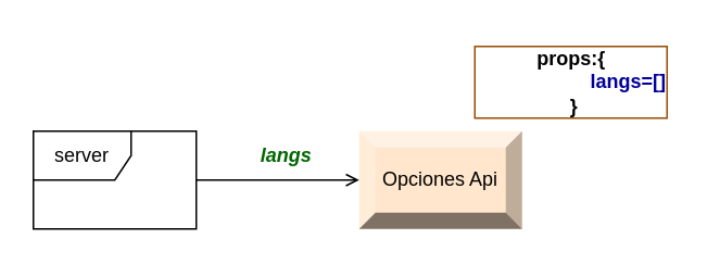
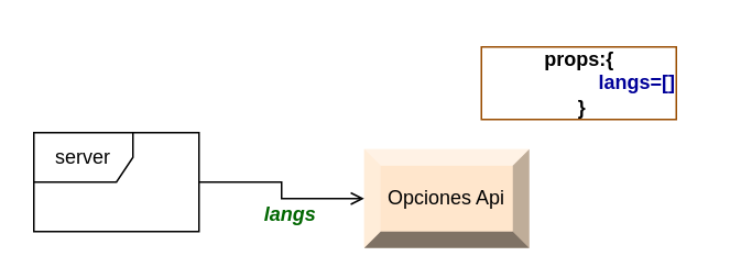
- <mxCell id="5" value="langs" style="text;html=1;align=center;verticalAlign=middle;resizable=0;points=[];autosize=1;strokeColor=none;fillColor=none;fontColor=#006600;fontStyle=3" parent="1" vertex="1"><mxGeometry x="150" y="80" width="50" height="30" as="geometry" /></mxCell>
+ <mxCell id="5" value="langs" style="text;html=1;align=center;verticalAlign=middle;resizable=0;points=[];autosize=1;strokeColor=none;fillColor=none;fontColor=#006600;fontStyle=3" parent="1" vertex="1"><mxGeometry x="150" y="115" width="50" height="30" as="geometry" /></mxCell>
- <mxCell id="2" value="Opciones Api" style="labelPosition=center;verticalLabelPosition=middle;align=center;html=1;shape=mxgraph.basic.shaded_button;dx=10;fillColor=#ffe6cc;strokeColor=#d79b00;whiteSpace=wrap;" parent="1" vertex="1"><mxGeometry x="220" y="80" width="100" height="60" as="geometry" /></mxCell>
+ <mxCell id="2" value="Opciones Api" style="labelPosition=center;verticalLabelPosition=middle;align=center;html=1;shape=mxgraph.basic.shaded_button;dx=10;fillColor=#ffe6cc;strokeColor=#d79b00;whiteSpace=wrap;" parent="1" vertex="1"><mxGeometry x="220" y="90" width="100" height="60" as="geometry" /></mxCell>
